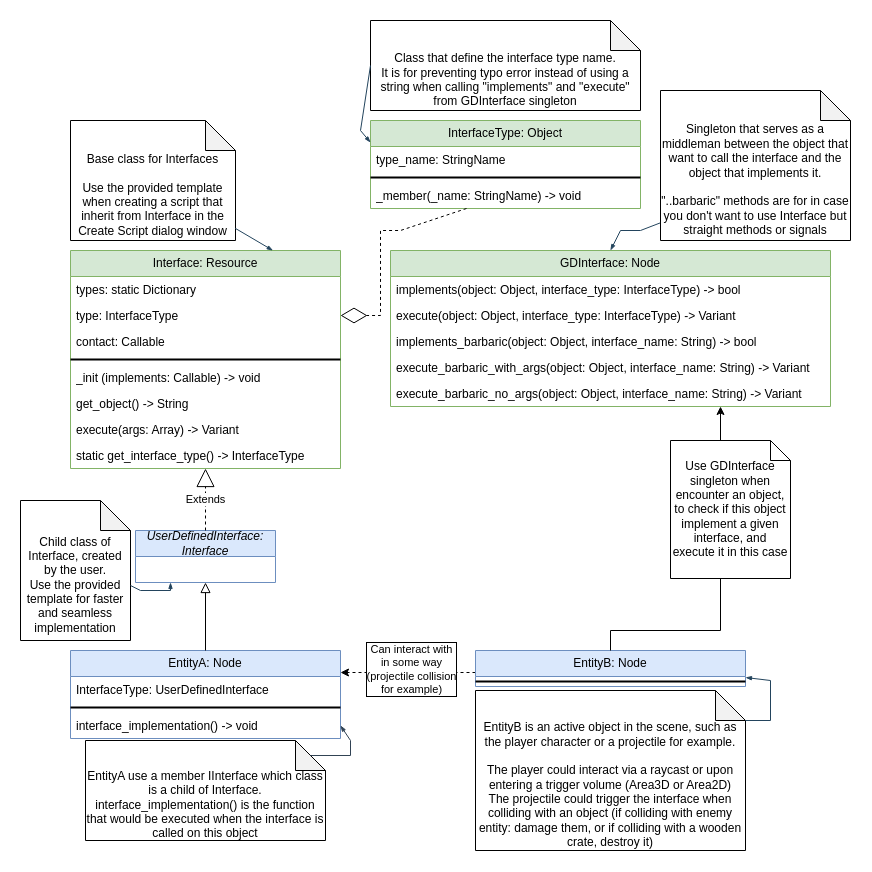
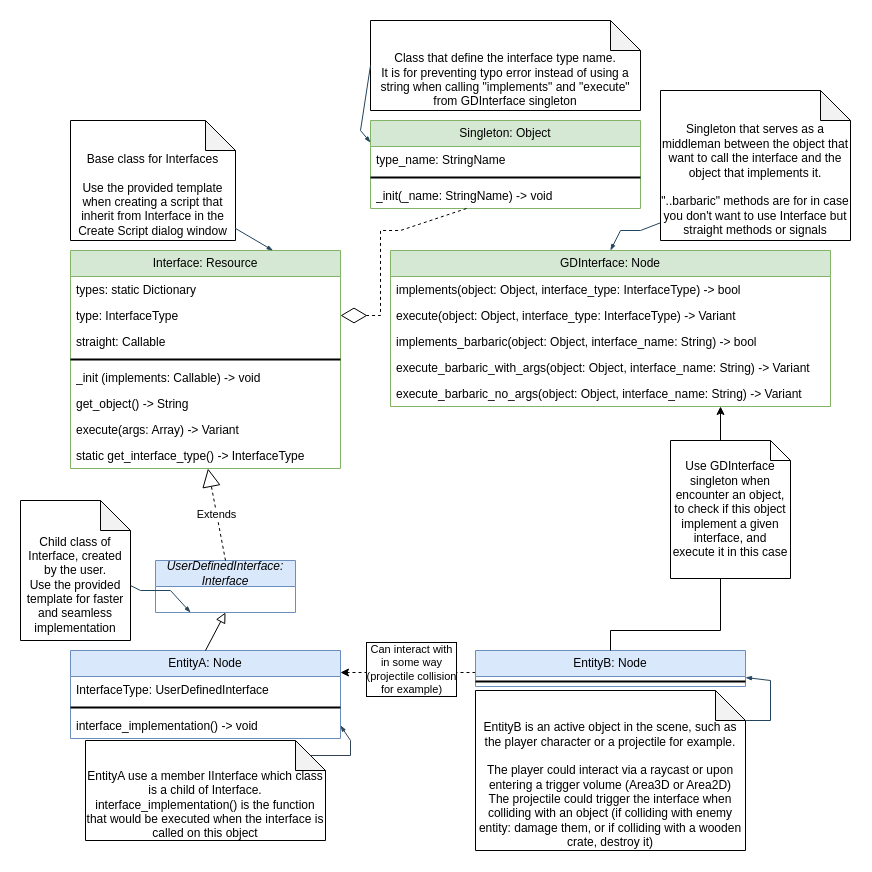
- <mxCell id="19" value="InterfaceType: Object" style="swimlane;fontStyle=0;childLayout=stackLayout;horizontal=1;startSize=26;fillColor=#d5e8d4;horizontalStack=0;resizeParent=1;resizeParentMax=0;resizeLast=0;collapsible=1;marginBottom=0;whiteSpace=wrap;html=1;strokeColor=#82b366;" vertex="1" parent="1"><mxGeometry x="370" y="120" width="270" height="88" as="geometry" /></mxCell>
+ <mxCell id="19" value="Singleton: Object" style="swimlane;fontStyle=0;childLayout=stackLayout;horizontal=1;startSize=26;fillColor=#d5e8d4;horizontalStack=0;resizeParent=1;resizeParentMax=0;resizeLast=0;collapsible=1;marginBottom=0;whiteSpace=wrap;html=1;strokeColor=#82b366;" vertex="1" parent="1"><mxGeometry x="370" y="120" width="270" height="88" as="geometry" /></mxCell>
- <mxCell id="22" value="_member(_name: StringName) -&amp;gt; void" style="text;strokeColor=none;fillColor=none;align=left;verticalAlign=top;spacingLeft=4;spacingRight=4;overflow=hidden;rotatable=0;points=[[0,0.5],[1,0.5]];portConstraint=eastwest;whiteSpace=wrap;html=1;" vertex="1" parent="19"><mxGeometry y="62" width="270" height="26" as="geometry" /></mxCell>
+ <mxCell id="22" value="_init(_name: StringName) -&amp;gt; void" style="text;strokeColor=none;fillColor=none;align=left;verticalAlign=top;spacingLeft=4;spacingRight=4;overflow=hidden;rotatable=0;points=[[0,0.5],[1,0.5]];portConstraint=eastwest;whiteSpace=wrap;html=1;" vertex="1" parent="19"><mxGeometry y="62" width="270" height="26" as="geometry" /></mxCell>
- <mxCell id="5" value="contact: Callable" style="text;strokeColor=none;fillColor=none;align=left;verticalAlign=top;spacingLeft=4;spacingRight=4;overflow=hidden;rotatable=0;points=[[0,0.5],[1,0.5]];portConstraint=eastwest;whiteSpace=wrap;html=1;" vertex="1" parent="2"><mxGeometry y="78" width="270" height="26" as="geometry" /></mxCell>
+ <mxCell id="5" value="straight: Callable" style="text;strokeColor=none;fillColor=none;align=left;verticalAlign=top;spacingLeft=4;spacingRight=4;overflow=hidden;rotatable=0;points=[[0,0.5],[1,0.5]];portConstraint=eastwest;whiteSpace=wrap;html=1;" vertex="1" parent="2"><mxGeometry y="78" width="270" height="26" as="geometry" /></mxCell>
- <mxCell id="11" value="&lt;i&gt;UserDefinedInterface: Interface&lt;/i&gt;" style="swimlane;fontStyle=0;childLayout=stackLayout;horizontal=1;startSize=26;fillColor=#dae8fc;horizontalStack=0;resizeParent=1;resizeParentMax=0;resizeLast=0;collapsible=1;marginBottom=0;whiteSpace=wrap;html=1;strokeColor=#6c8ebf;" vertex="1" parent="1"><mxGeometry x="135" y="530" width="140" height="52" as="geometry" /></mxCell>
+ <mxCell id="11" value="&lt;i&gt;UserDefinedInterface: Interface&lt;/i&gt;" style="swimlane;fontStyle=0;childLayout=stackLayout;horizontal=1;startSize=26;fillColor=#dae8fc;horizontalStack=0;resizeParent=1;resizeParentMax=0;resizeLast=0;collapsible=1;marginBottom=0;whiteSpace=wrap;html=1;strokeColor=#6c8ebf;" vertex="1" parent="1"><mxGeometry x="155" y="560" width="140" height="52" as="geometry" /></mxCell>
